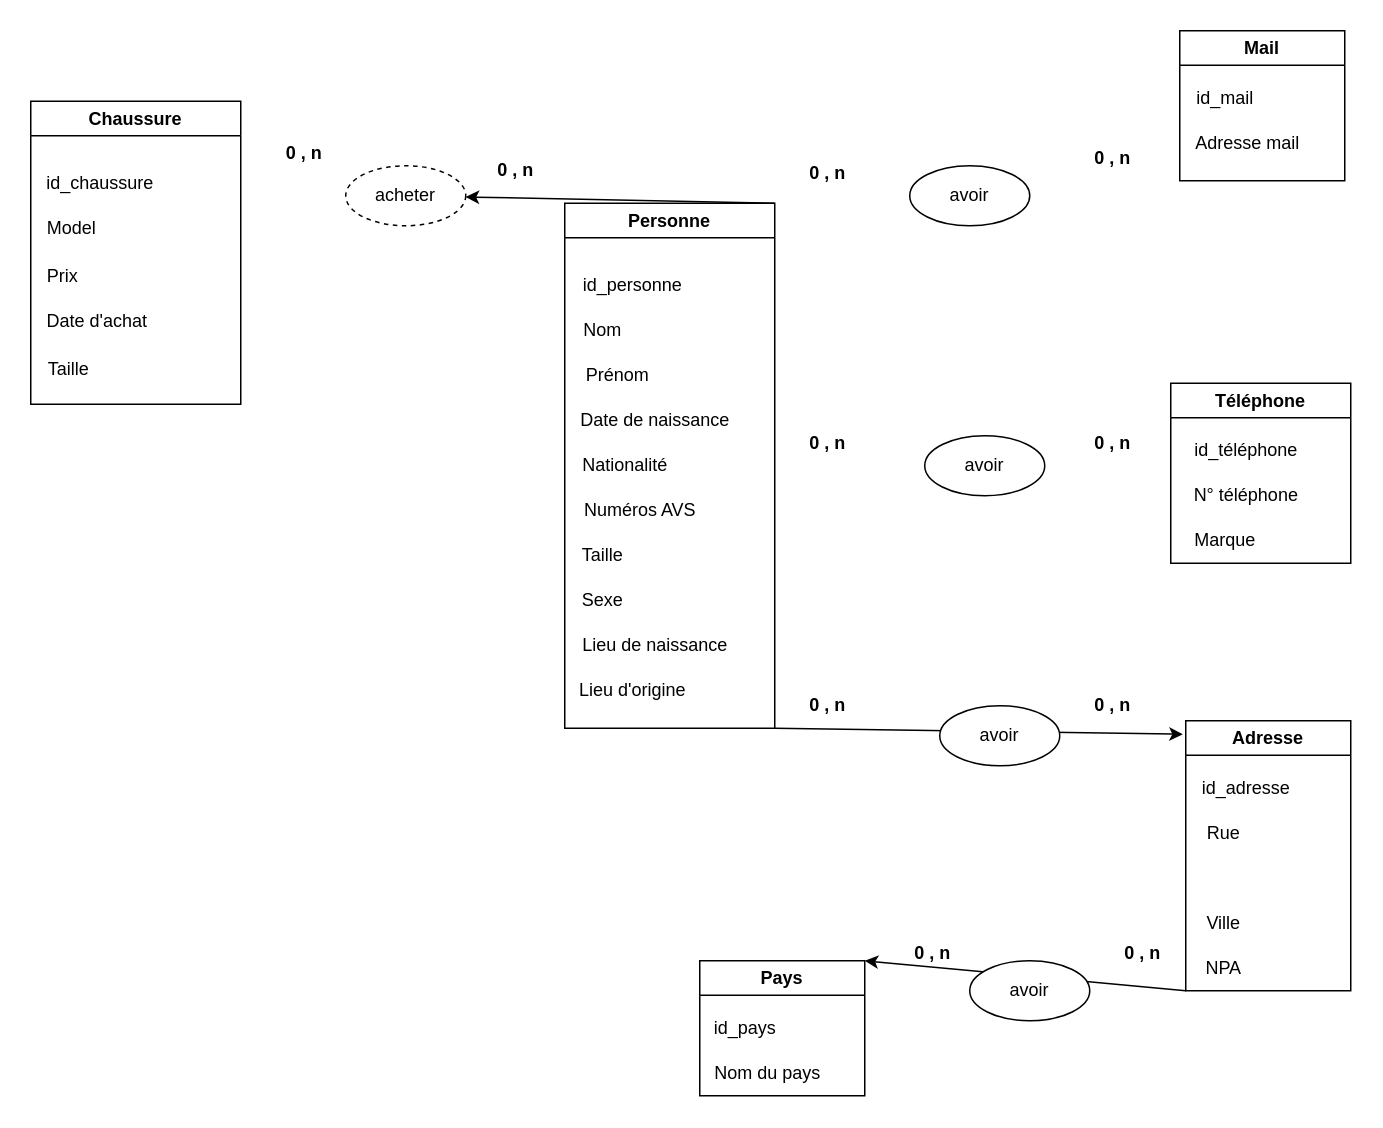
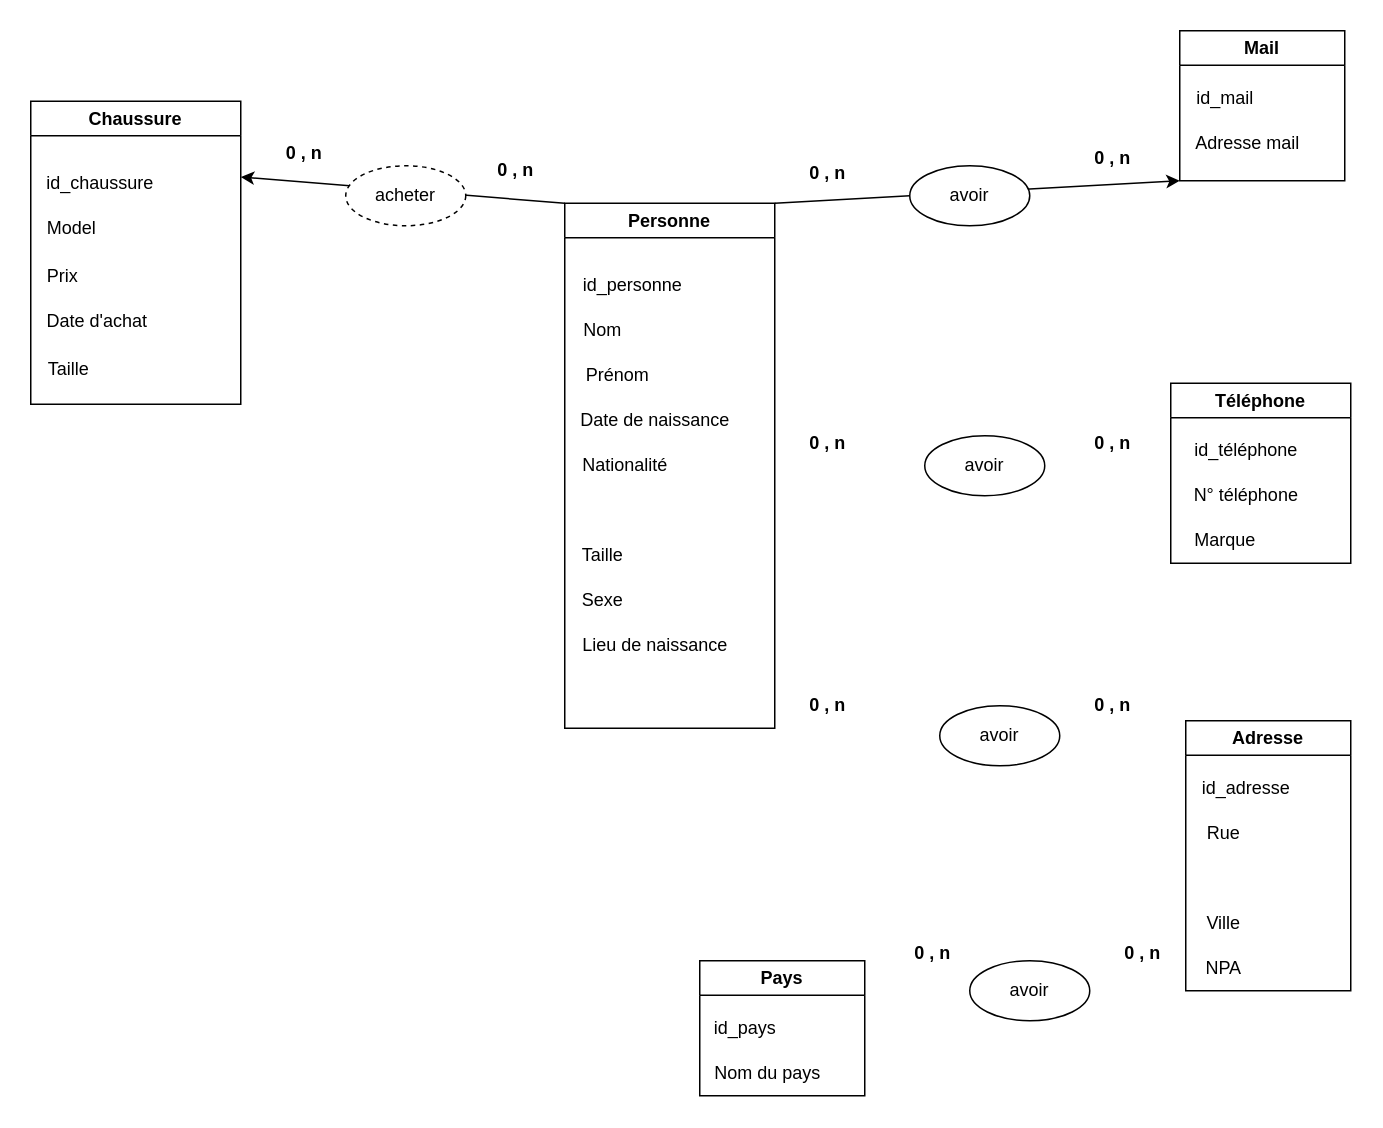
+ <mxCell id="49" value="" style="endArrow=classic;html=1;rounded=0;exitX=0;exitY=0;exitDx=0;exitDy=0;entryX=1;entryY=0.25;entryDx=0;entryDy=0;" edge="1" parent="1" source="2" target="43"><mxGeometry width="50" height="50" relative="1" as="geometry"><mxPoint x="289" y="90" as="sourcePoint" /><mxPoint x="167" y="94" as="targetPoint" /></mxGeometry></mxCell>
- <mxCell id="30" value="" style="endArrow=classic;html=1;rounded=0;exitX=1;exitY=0;exitDx=0;exitDy=0;" parent="1" source="2" target="50" edge="1"><mxGeometry width="50" height="50" relative="1" as="geometry"><mxPoint x="876" y="350" as="sourcePoint" /><mxPoint x="926" y="300" as="targetPoint" /></mxGeometry></mxCell>
+ <mxCell id="30" value="" style="endArrow=classic;html=1;rounded=0;exitX=1;exitY=0;exitDx=0;exitDy=0;entryX=0;entryY=1;entryDx=0;entryDy=0;" parent="1" source="2" target="18" edge="1"><mxGeometry width="50" height="50" relative="1" as="geometry"><mxPoint x="876" y="350" as="sourcePoint" /><mxPoint x="926" y="300" as="targetPoint" /></mxGeometry></mxCell>
- <mxCell id="8" value="Numéros AVS" style="text;html=1;align=center;verticalAlign=middle;resizable=0;points=[];autosize=1;strokeColor=none;fillColor=none;" parent="2" vertex="1"><mxGeometry y="190" width="100" height="30" as="geometry" /></mxCell>
- <mxCell id="11" value="Lieu d'origine" style="text;html=1;align=center;verticalAlign=middle;resizable=0;points=[];autosize=1;strokeColor=none;fillColor=none;" parent="2" vertex="1"><mxGeometry y="310" width="90" height="30" as="geometry" /></mxCell>
- <mxCell id="29" value="" style="endArrow=classic;html=1;rounded=0;exitX=1;exitY=1;exitDx=0;exitDy=0;entryX=-0.018;entryY=0.05;entryDx=0;entryDy=0;entryPerimeter=0;" parent="1" source="2" target="13" edge="1"><mxGeometry width="50" height="50" relative="1" as="geometry"><mxPoint x="876" y="350" as="sourcePoint" /><mxPoint x="716" y="580" as="targetPoint" /></mxGeometry></mxCell>
- <mxCell id="31" value="" style="endArrow=classic;html=1;rounded=0;exitX=0;exitY=1;exitDx=0;exitDy=0;entryX=1;entryY=0;entryDx=0;entryDy=0;" parent="1" source="13" target="21" edge="1"><mxGeometry width="50" height="50" relative="1" as="geometry"><mxPoint x="876" y="350" as="sourcePoint" /><mxPoint x="926" y="300" as="targetPoint" /></mxGeometry></mxCell>
